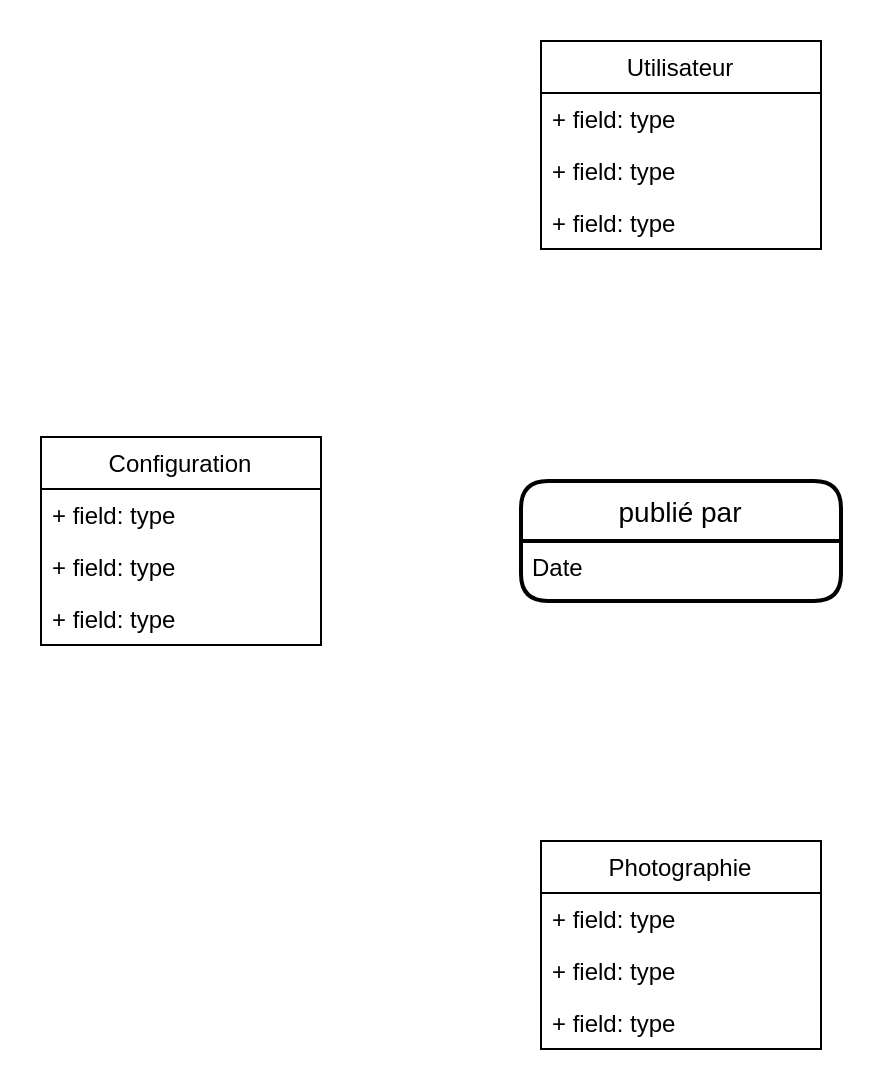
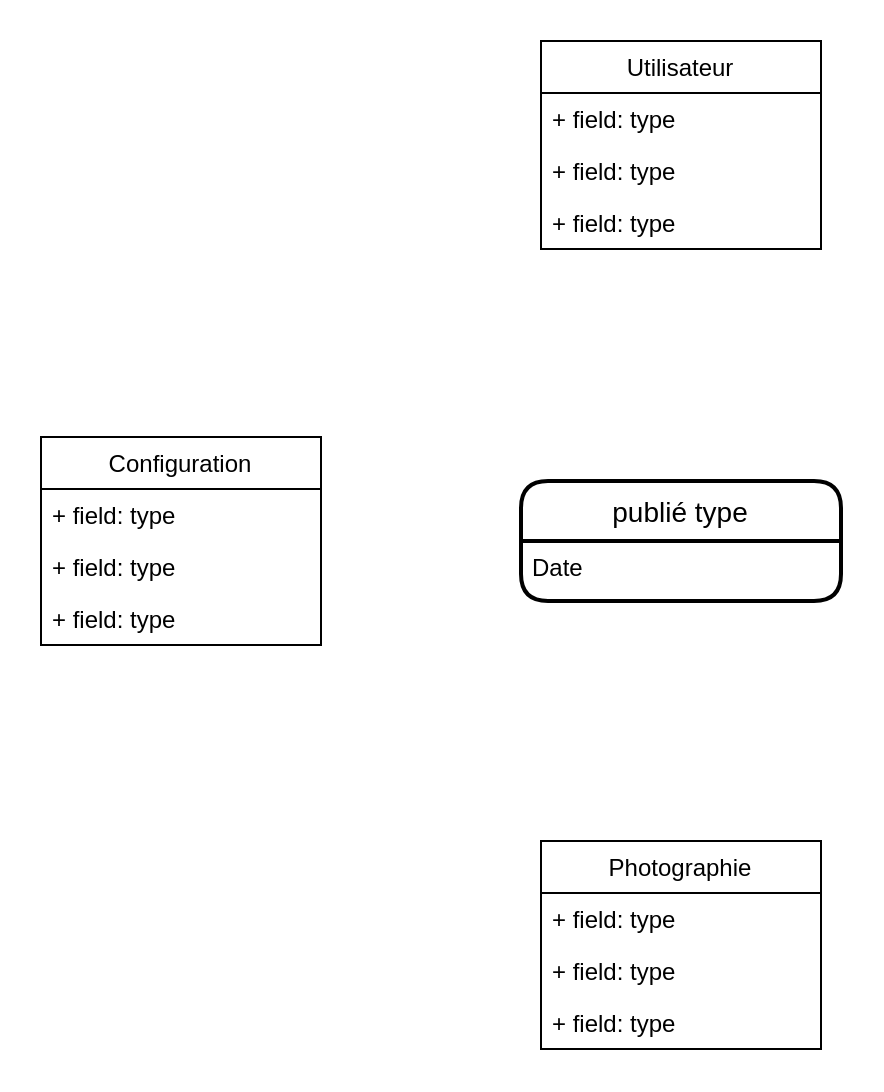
- <mxCell id="2" value="publié par" style="swimlane;childLayout=stackLayout;horizontal=1;startSize=30;horizontalStack=0;rounded=1;fontSize=14;fontStyle=0;strokeWidth=2;resizeParent=0;resizeLast=1;shadow=0;dashed=0;align=center;" vertex="1" parent="1"><mxGeometry x="260" y="240" width="160" height="60" as="geometry" /></mxCell>
+ <mxCell id="2" value="publié type" style="swimlane;childLayout=stackLayout;horizontal=1;startSize=30;horizontalStack=0;rounded=1;fontSize=14;fontStyle=0;strokeWidth=2;resizeParent=0;resizeLast=1;shadow=0;dashed=0;align=center;" vertex="1" parent="1"><mxGeometry x="260" y="240" width="160" height="60" as="geometry" /></mxCell>
